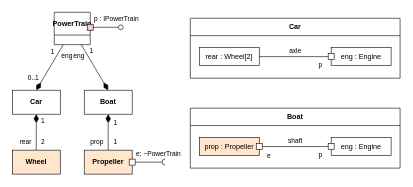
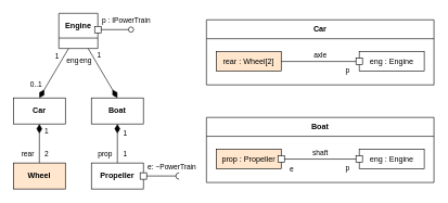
- <mxCell id="22" value="PowerTrain" style="swimlane;fontStyle=1;align=center;verticalAlign=middle;childLayout=stackLayout;horizontal=1;startSize=38;horizontalStack=0;resizeParent=1;resizeParentMax=0;resizeLast=0;collapsible=0;marginBottom=0;html=1;whiteSpace=wrap;" vertex="1" parent="21"><mxGeometry width="60" height="54" as="geometry" /></mxCell>
+ <mxCell id="22" value="Engine" style="swimlane;fontStyle=1;align=center;verticalAlign=middle;childLayout=stackLayout;horizontal=1;startSize=38;horizontalStack=0;resizeParent=1;resizeParentMax=0;resizeLast=0;collapsible=0;marginBottom=0;html=1;whiteSpace=wrap;" vertex="1" parent="21"><mxGeometry width="60" height="54" as="geometry" /></mxCell>
- <mxCell id="24" value="p : IPowerTrain" style="html=1;rounded=0;align=left;verticalAlign=bottom;labelPosition=right;verticalLabelPosition=top;fontSize=11;fillColor=#f8cecc;" vertex="1" parent="23"><mxGeometry width="10" height="10" as="geometry" /></mxCell>
+ <mxCell id="24" value="p : IPowerTrain" style="html=1;rounded=0;align=left;verticalAlign=bottom;labelPosition=right;verticalLabelPosition=top;fontSize=11;" vertex="1" parent="23"><mxGeometry width="10" height="10" as="geometry" /></mxCell>
- <mxCell id="33" value="rear : Wheel[2]" style="fontStyle=0;html=1;whiteSpace=wrap;" vertex="1" parent="32"><mxGeometry width="100" height="30" as="geometry" /></mxCell>
+ <mxCell id="33" value="rear : Wheel[2]" style="fontStyle=0;html=1;whiteSpace=wrap;fillColor=#ffe6cc;" vertex="1" parent="32"><mxGeometry width="100" height="30" as="geometry" /></mxCell>
- <mxCell id="20" value="&lt;b&gt;Propeller&lt;/b&gt;" style="rounded=0;whiteSpace=wrap;html=1;fillColor=#ffe6cc;" vertex="1" parent="1"><mxGeometry x="140" y="250" width="80" height="40" as="geometry" /></mxCell>
+ <mxCell id="20" value="&lt;b&gt;Propeller&lt;/b&gt;" style="rounded=0;whiteSpace=wrap;html=1;" vertex="1" parent="1"><mxGeometry x="140" y="250" width="80" height="40" as="geometry" /></mxCell>
